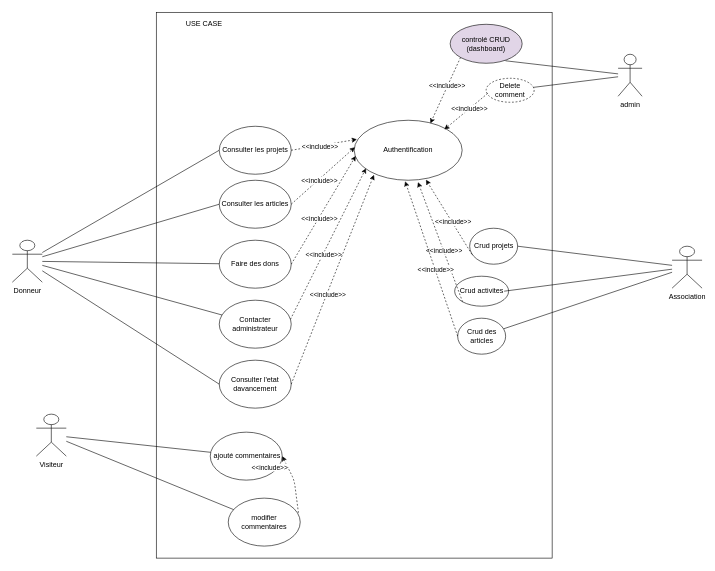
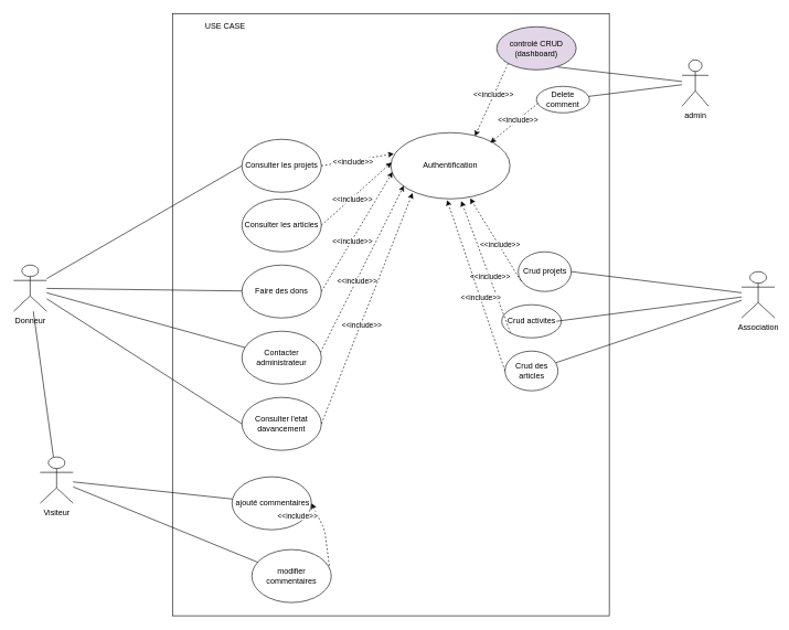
- <mxCell id="49" value="Delete comment" style="ellipse;whiteSpace=wrap;html=1;dashed=1;" parent="1" vertex="1"><mxGeometry x="810" y="130" width="80" height="40" as="geometry" /></mxCell>
+ <mxCell id="49" value="Delete comment" style="ellipse;whiteSpace=wrap;html=1;" parent="1" vertex="1"><mxGeometry x="810" y="130" width="80" height="40" as="geometry" /></mxCell>
- <mxCell id="16" value="" style="endArrow=none;html=1;entryX=0;entryY=0.5;entryDx=0;entryDy=0;" parent="1" source="10" target="12" edge="1"><mxGeometry width="50" height="50" relative="1" as="geometry"><mxPoint x="80" y="430" as="sourcePoint" /><mxPoint x="130" y="380" as="targetPoint" /></mxGeometry></mxCell>
+ <mxCell id="16" value="" style="endArrow=none;html=1;" parent="1" source="10" target="34" edge="1"><mxGeometry width="50" height="50" relative="1" as="geometry"><mxPoint x="80" y="430" as="sourcePoint" /><mxPoint x="130" y="380" as="targetPoint" /></mxGeometry></mxCell>
